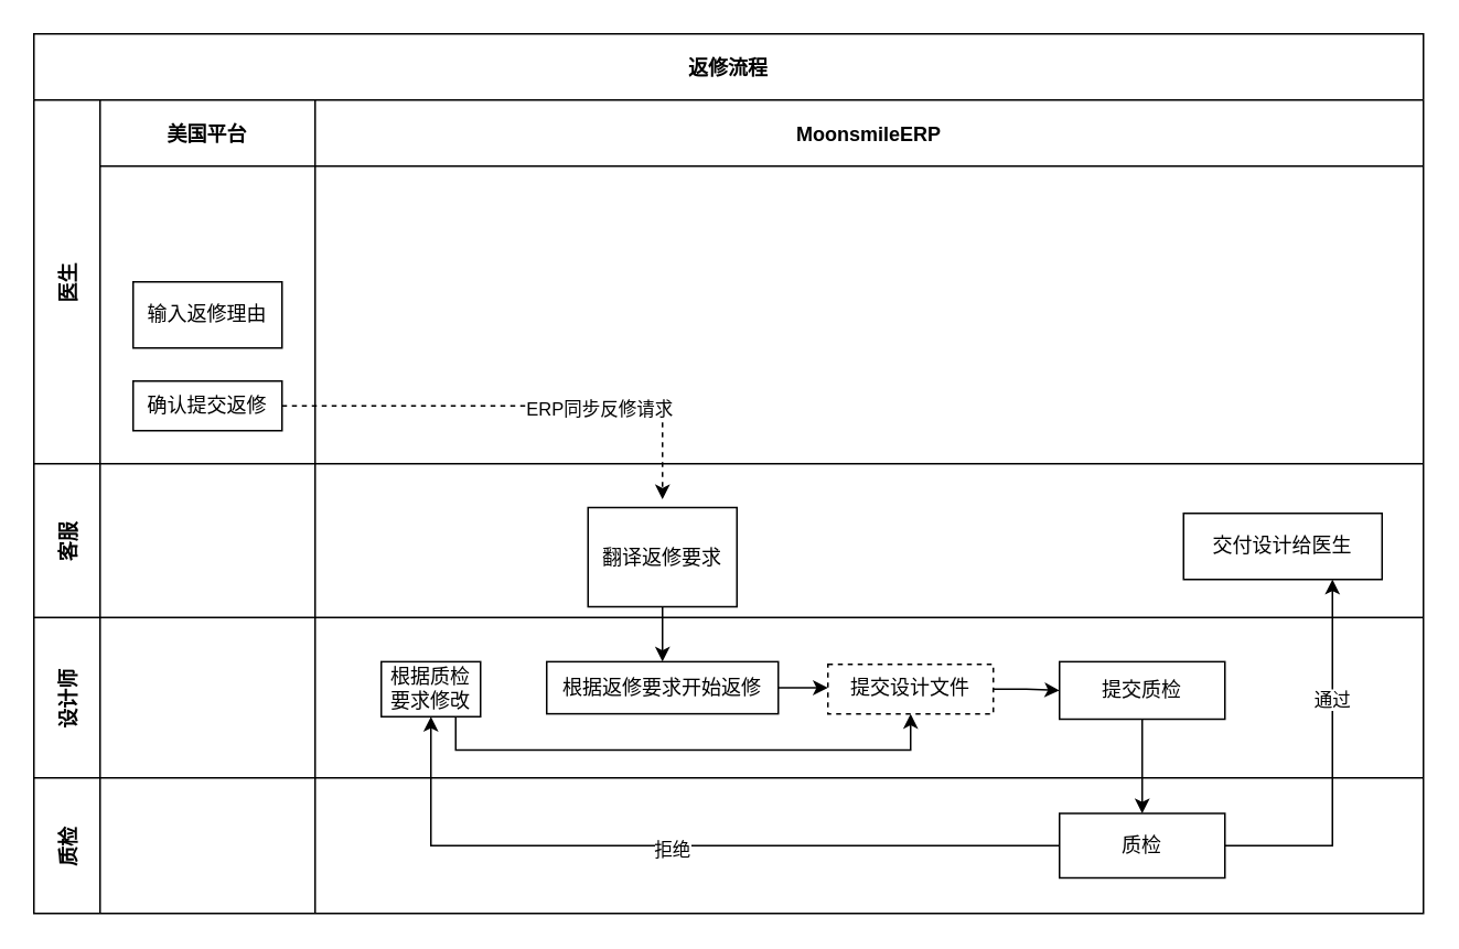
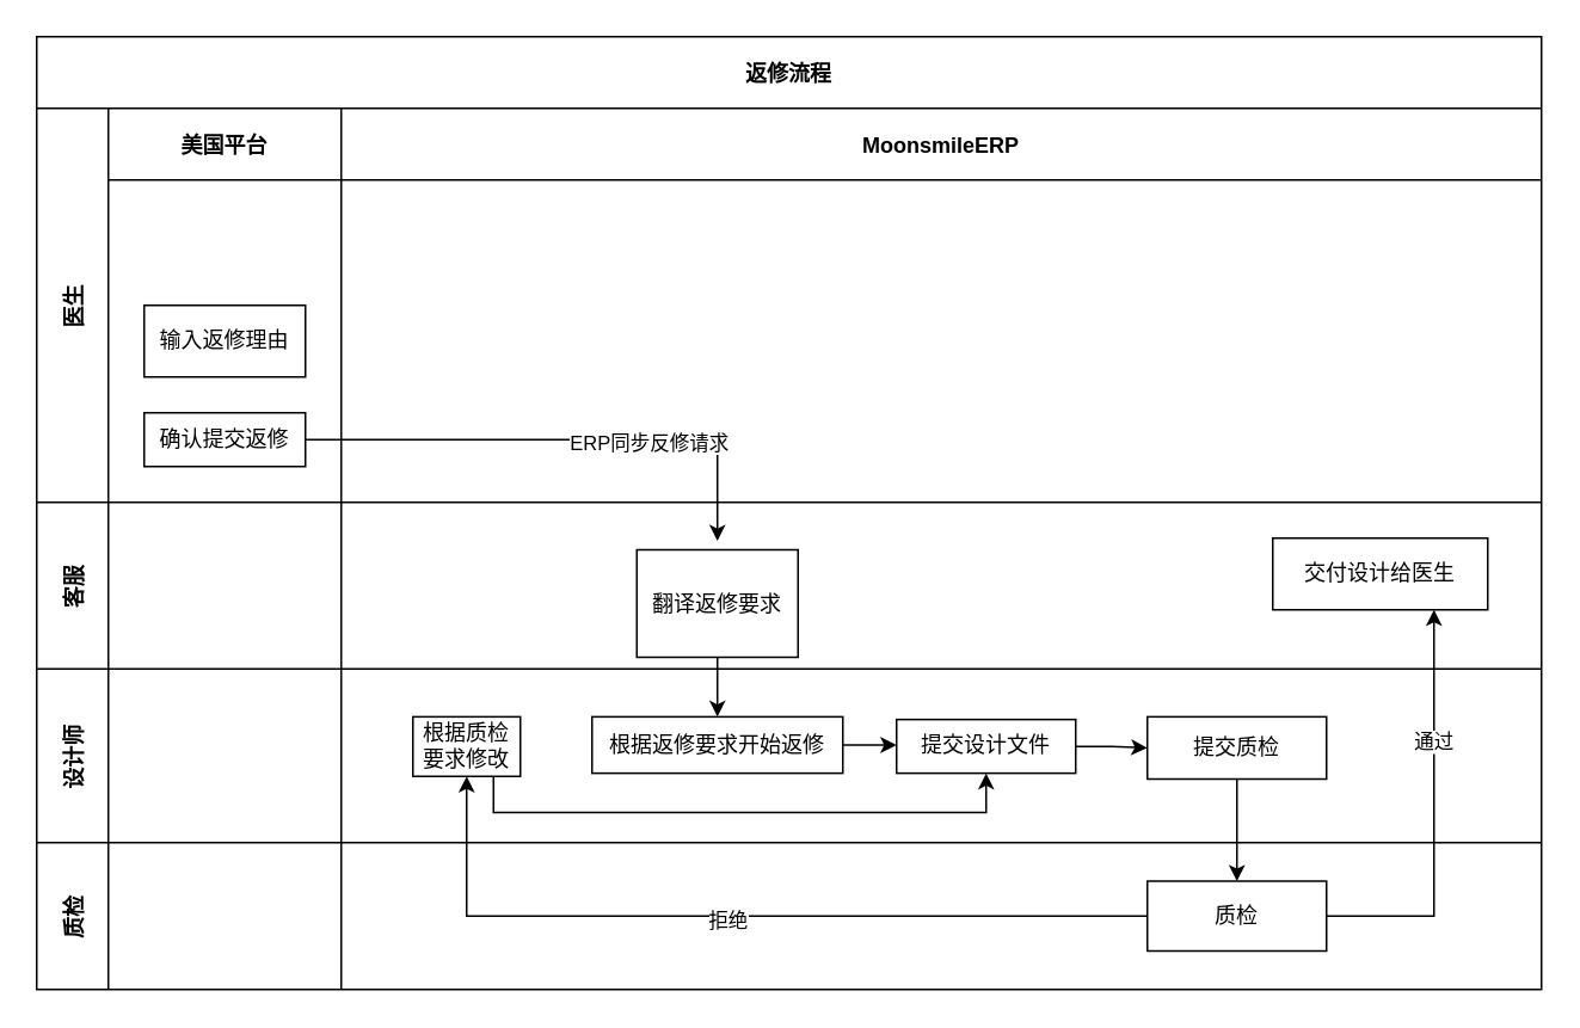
- <mxCell id="28" style="edgeStyle=orthogonalEdgeStyle;rounded=0;orthogonalLoop=1;jettySize=auto;html=1;exitX=1;exitY=0.5;exitDx=0;exitDy=0;entryX=0.5;entryY=-0.082;entryDx=0;entryDy=0;entryPerimeter=0;dashed=1;" edge="1" parent="2" source="6" target="11"><mxGeometry relative="1" as="geometry" /></mxCell>
+ <mxCell id="28" style="edgeStyle=orthogonalEdgeStyle;rounded=0;orthogonalLoop=1;jettySize=auto;html=1;exitX=1;exitY=0.5;exitDx=0;exitDy=0;entryX=0.5;entryY=-0.082;entryDx=0;entryDy=0;entryPerimeter=0;" edge="1" parent="2" source="6" target="11"><mxGeometry relative="1" as="geometry" /></mxCell>
- <mxCell id="12" value="交付设计给医生" style="rounded=0;whiteSpace=wrap;html=1;" vertex="1" parent="10"><mxGeometry x="525" y="30" width="120" height="40" as="geometry" /></mxCell>
+ <mxCell id="12" value="交付设计给医生" style="rounded=0;whiteSpace=wrap;html=1;" vertex="1" parent="10"><mxGeometry x="520" y="20" width="120" height="40" as="geometry" /></mxCell>
- <mxCell id="19" value="提交设计文件" style="rounded=0;whiteSpace=wrap;html=1;dashed=1;" vertex="1" parent="15"><mxGeometry x="310" y="28.25" width="100" height="30" as="geometry" /></mxCell>
+ <mxCell id="19" value="提交设计文件" style="rounded=0;whiteSpace=wrap;html=1;" vertex="1" parent="15"><mxGeometry x="310" y="28.25" width="100" height="30" as="geometry" /></mxCell>
